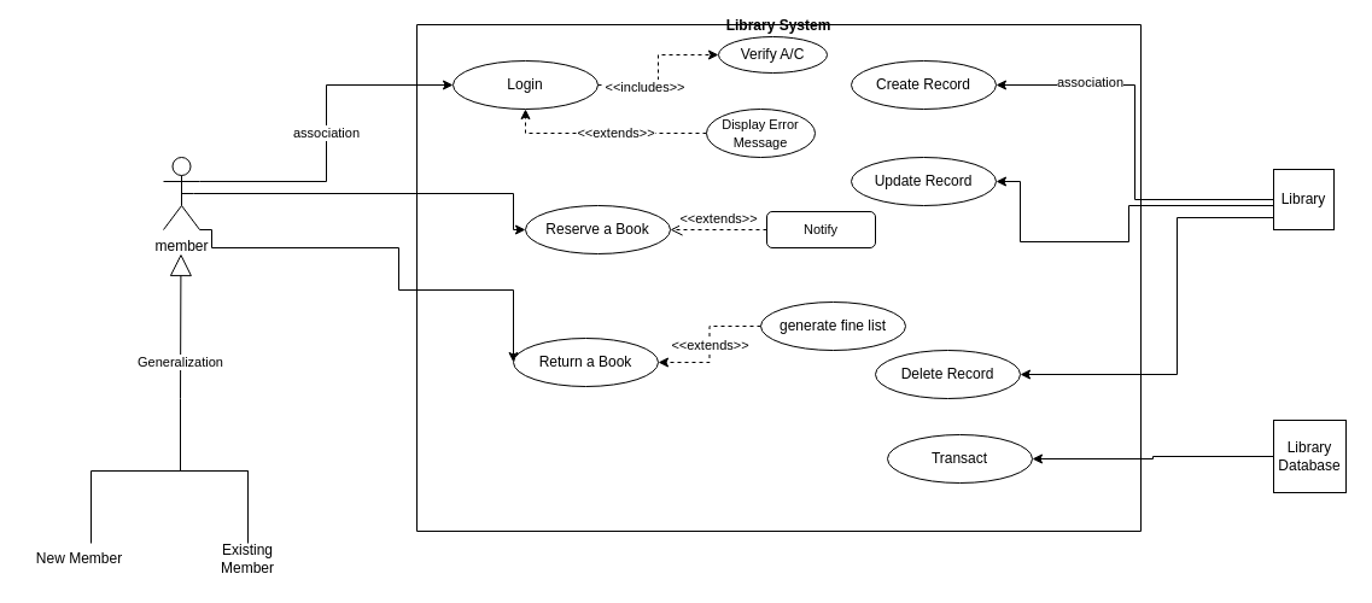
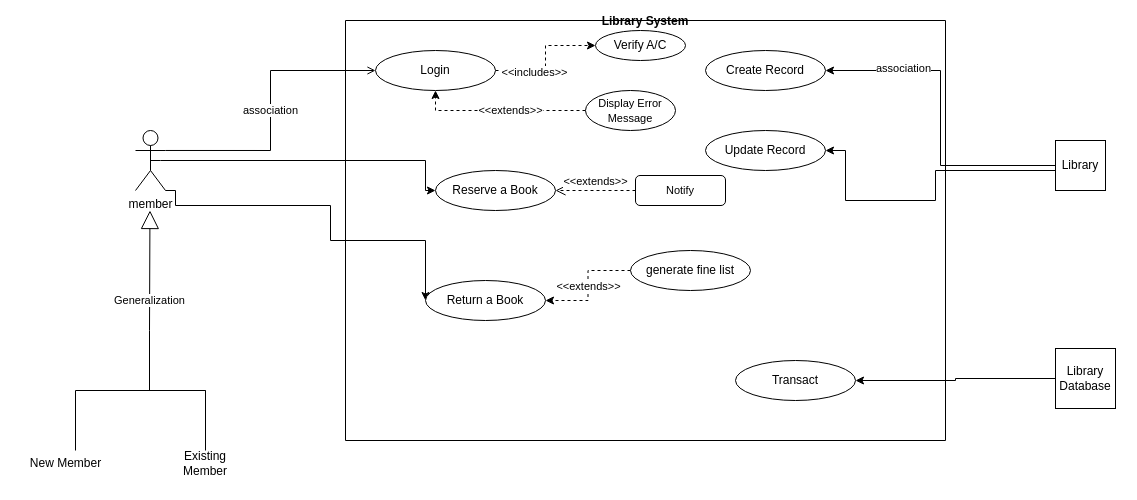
- <mxCell id="3" value="association" style="edgeStyle=orthogonalEdgeStyle;rounded=0;orthogonalLoop=1;jettySize=auto;html=1;exitX=1;exitY=0.333;exitDx=0;exitDy=0;exitPerimeter=0;entryX=0;entryY=0.5;entryDx=0;entryDy=0;" parent="1" source="5" target="9" edge="1"><mxGeometry relative="1" as="geometry" /></mxCell>
+ <mxCell id="3" value="association" style="edgeStyle=orthogonalEdgeStyle;rounded=0;orthogonalLoop=1;jettySize=auto;html=1;exitX=1;exitY=0.333;exitDx=0;exitDy=0;exitPerimeter=0;entryX=0;entryY=0.5;entryDx=0;entryDy=0;endArrow=open;" parent="1" source="5" target="9" edge="1"><mxGeometry relative="1" as="geometry" /></mxCell>
- <mxCell id="27" style="edgeStyle=orthogonalEdgeStyle;rounded=0;orthogonalLoop=1;jettySize=auto;html=1;entryX=1;entryY=0.5;entryDx=0;entryDy=0;" parent="1" source="28" target="16" edge="1"><mxGeometry relative="1" as="geometry"><Array as="points"><mxPoint x="975" y="180" /><mxPoint x="975" y="310" /></Array></mxGeometry></mxCell>
- <mxCell id="16" value="Delete Record" style="ellipse;whiteSpace=wrap;html=1;" parent="6" vertex="1"><mxGeometry x="380" y="270" width="120" height="40" as="geometry" /></mxCell>
